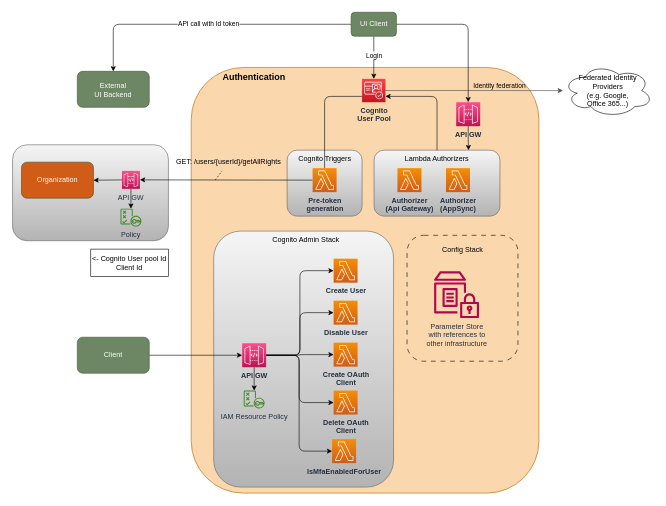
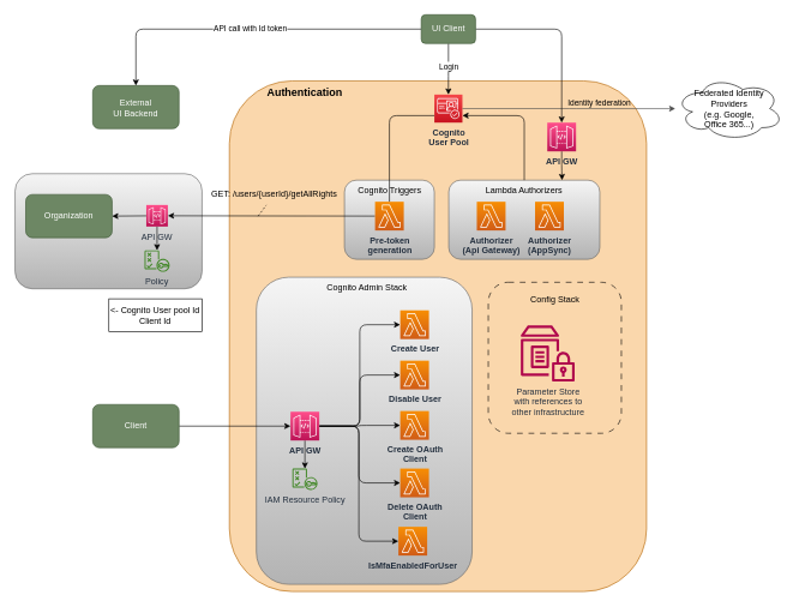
- <mxCell id="17" value="Organization" style="rounded=1;whiteSpace=wrap;html=1;fillColor=#d05c17;strokeColor=#3A5431;fontColor=#ffffff;" parent="1" vertex="1"><mxGeometry x="34.93" y="270" width="120" height="60" as="geometry" /></mxCell>
+ <mxCell id="17" value="Organization" style="rounded=1;whiteSpace=wrap;html=1;fillColor=#6d8764;strokeColor=#3A5431;fontColor=#ffffff;" parent="1" vertex="1"><mxGeometry x="34.93" y="270" width="120" height="60" as="geometry" /></mxCell>
